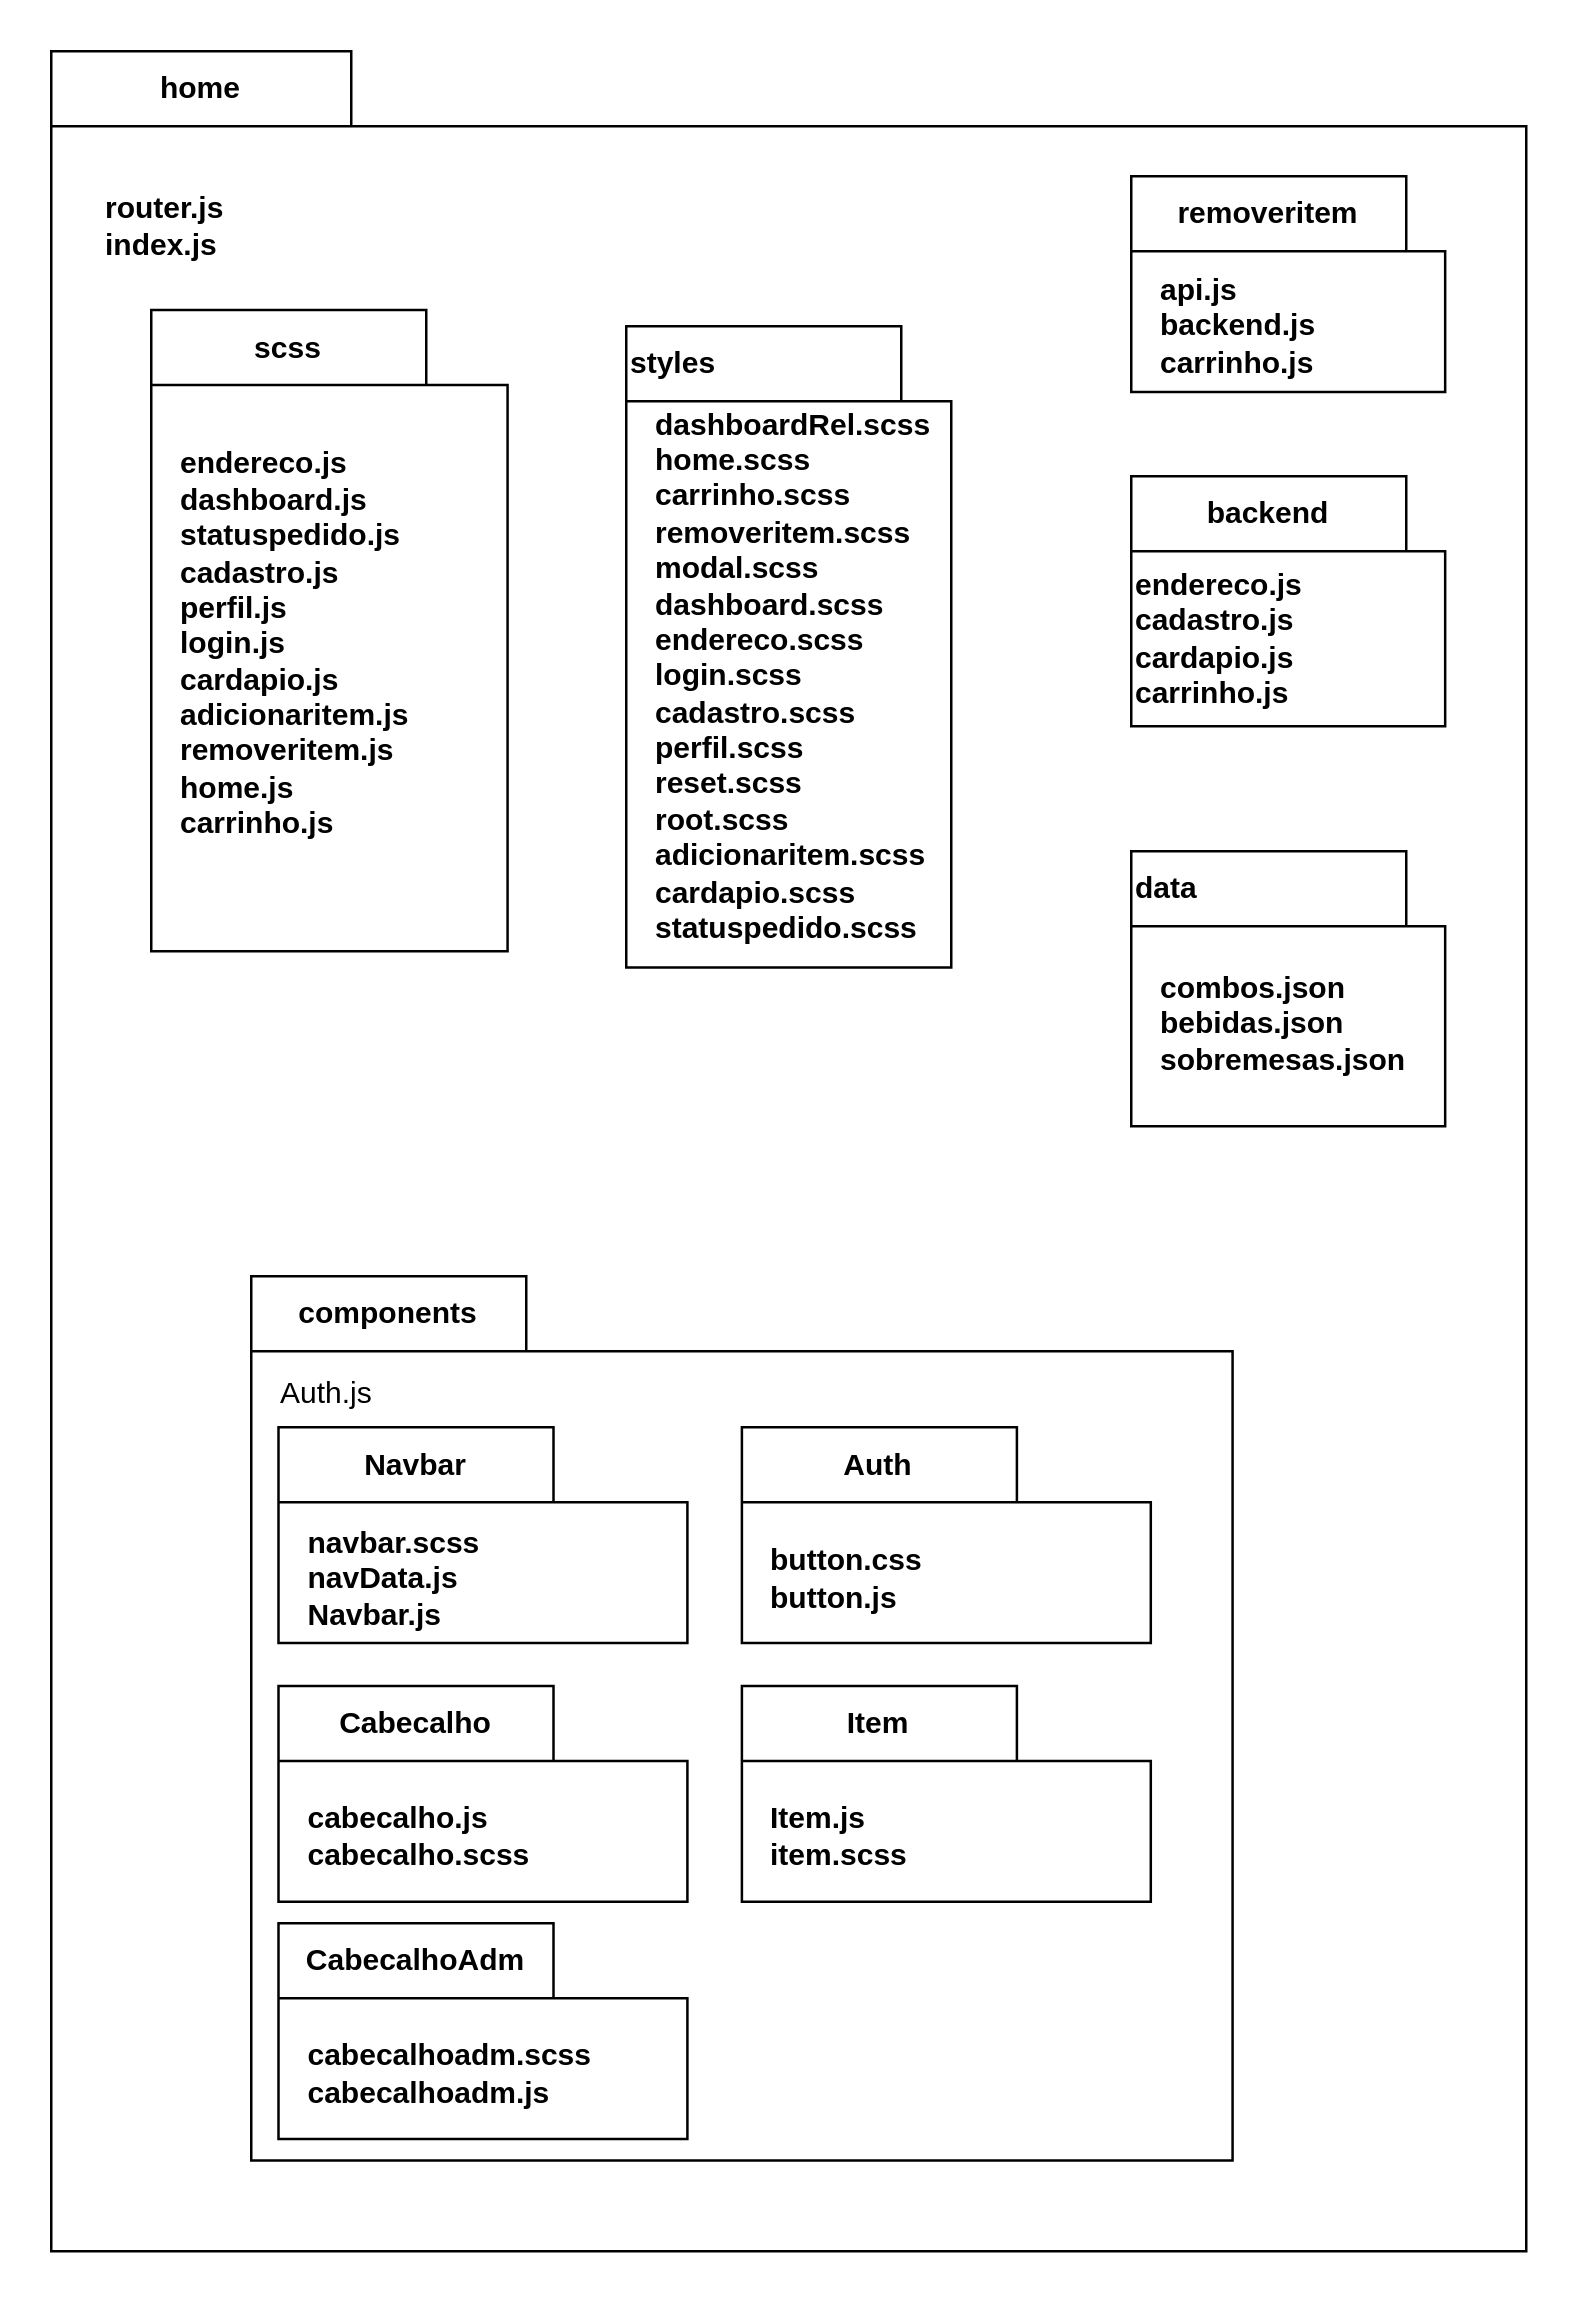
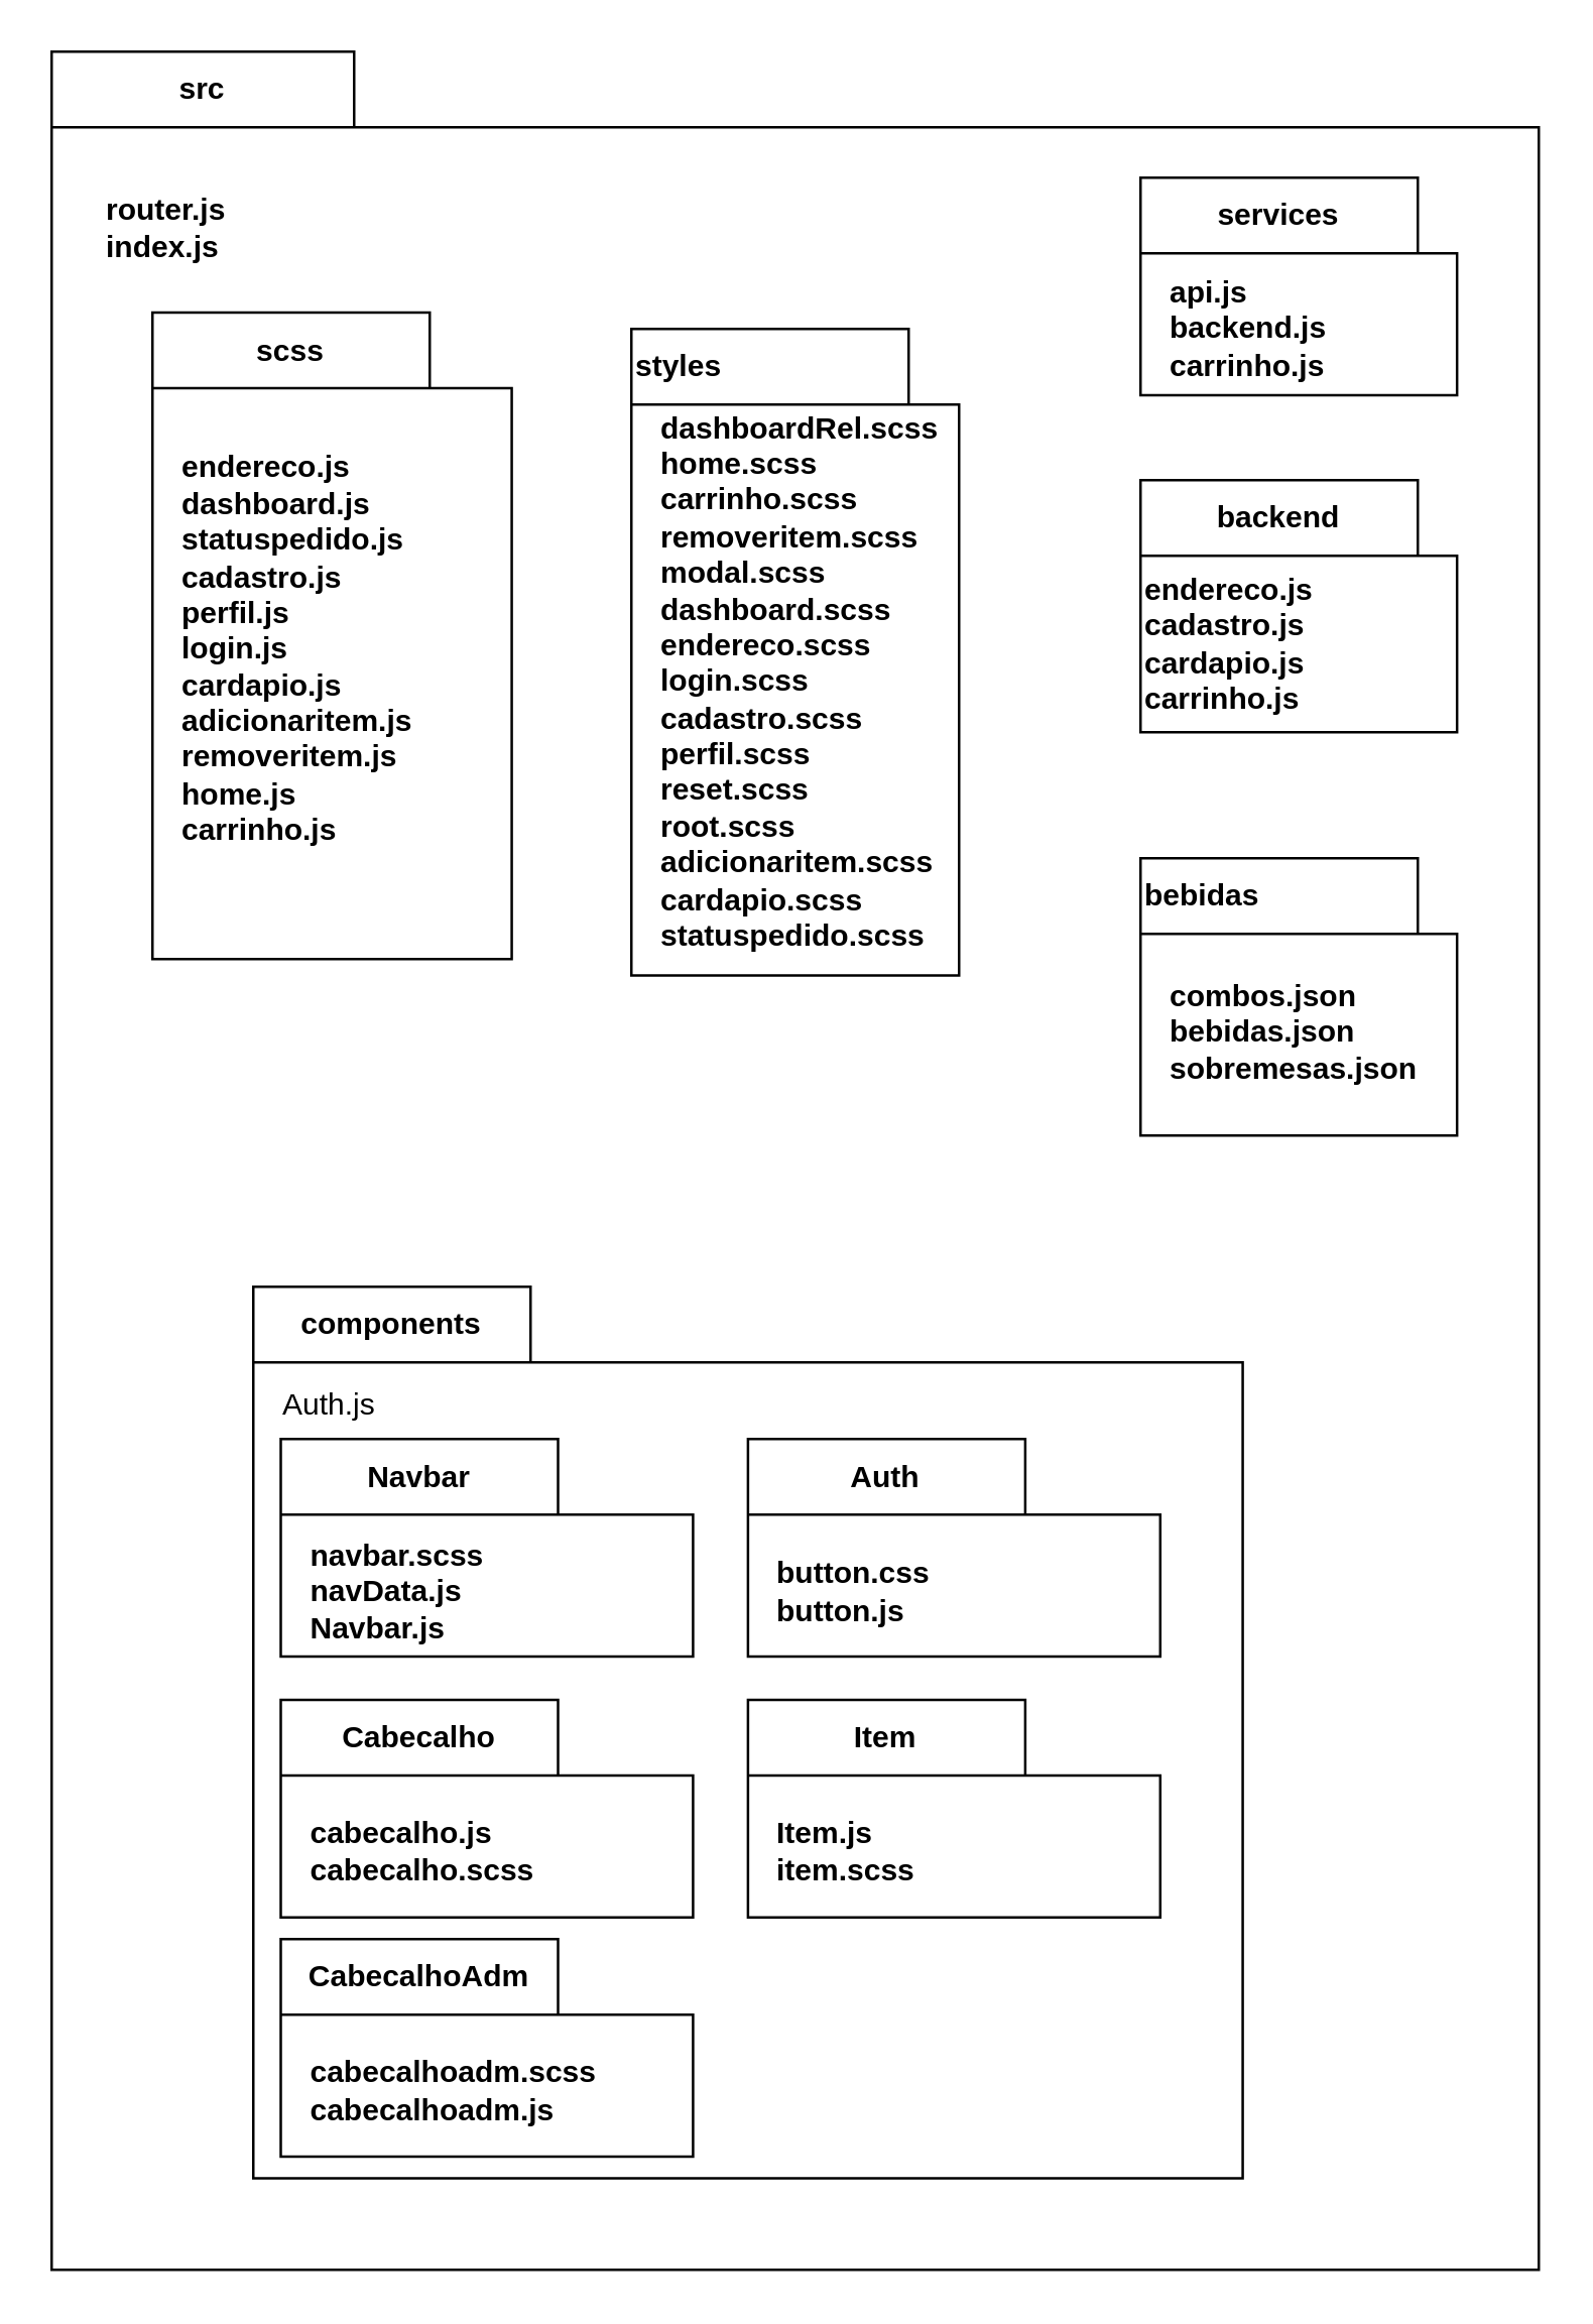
- <mxCell id="2" value="home&lt;br&gt;" style="shape=folder;fontStyle=1;tabWidth=120;tabHeight=30;tabPosition=left;html=1;boundedLbl=1;labelInHeader=1;container=1;collapsible=0;whiteSpace=wrap;align=center;" vertex="1" parent="1"><mxGeometry x="20" y="20" width="590" height="880" as="geometry" /></mxCell>
+ <mxCell id="2" value="src&lt;br&gt;" style="shape=folder;fontStyle=1;tabWidth=120;tabHeight=30;tabPosition=left;html=1;boundedLbl=1;labelInHeader=1;container=1;collapsible=0;whiteSpace=wrap;align=center;" vertex="1" parent="1"><mxGeometry x="20" y="20" width="590" height="880" as="geometry" /></mxCell>
- <mxCell id="8" value="removeritem" style="shape=folder;fontStyle=1;tabWidth=110;tabHeight=30;tabPosition=left;html=1;boundedLbl=1;labelInHeader=1;container=1;collapsible=0;whiteSpace=wrap;" vertex="1" parent="2"><mxGeometry x="432" y="49.999" width="125.57" height="86.275" as="geometry" /></mxCell>
+ <mxCell id="8" value="services" style="shape=folder;fontStyle=1;tabWidth=110;tabHeight=30;tabPosition=left;html=1;boundedLbl=1;labelInHeader=1;container=1;collapsible=0;whiteSpace=wrap;" vertex="1" parent="2"><mxGeometry x="432" y="49.999" width="125.57" height="86.275" as="geometry" /></mxCell>
- <mxCell id="6" value="data" style="shape=folder;fontStyle=1;tabWidth=110;tabHeight=30;tabPosition=left;html=1;boundedLbl=1;labelInHeader=1;container=1;collapsible=0;whiteSpace=wrap;align=left;" vertex="1" parent="2"><mxGeometry x="432" y="320" width="125.57" height="110" as="geometry" /></mxCell>
+ <mxCell id="6" value="bebidas" style="shape=folder;fontStyle=1;tabWidth=110;tabHeight=30;tabPosition=left;html=1;boundedLbl=1;labelInHeader=1;container=1;collapsible=0;whiteSpace=wrap;align=left;" vertex="1" parent="2"><mxGeometry x="432" y="320" width="125.57" height="110" as="geometry" /></mxCell>
